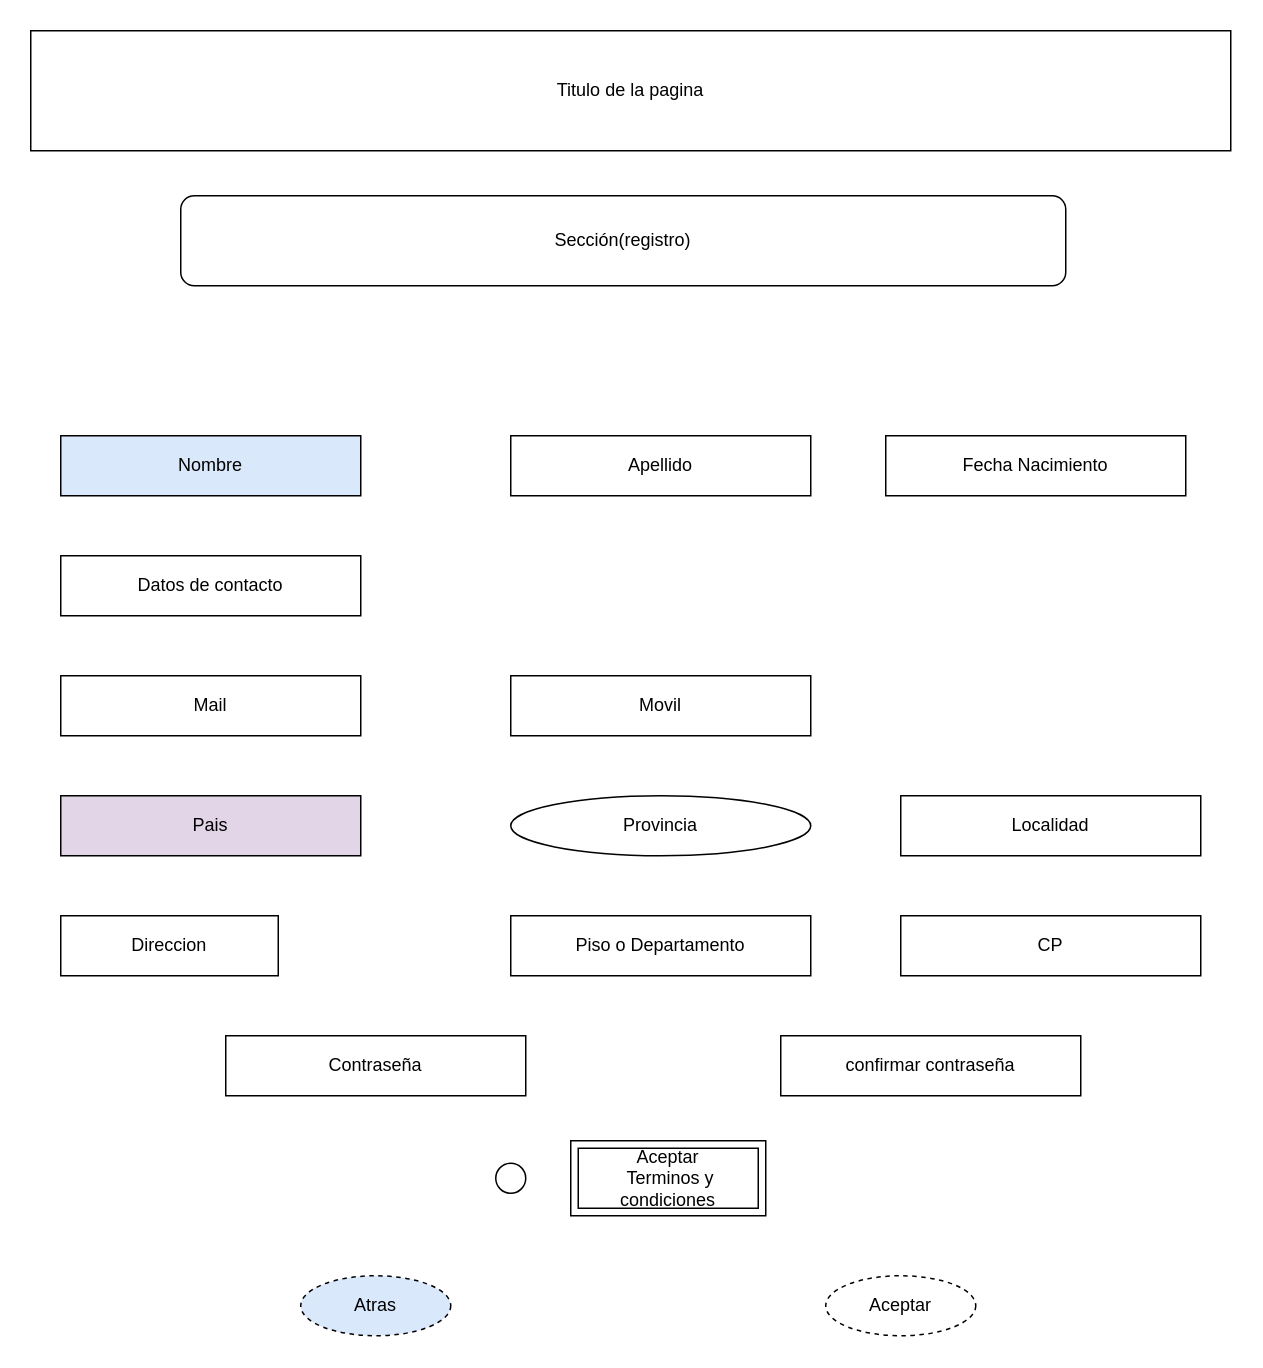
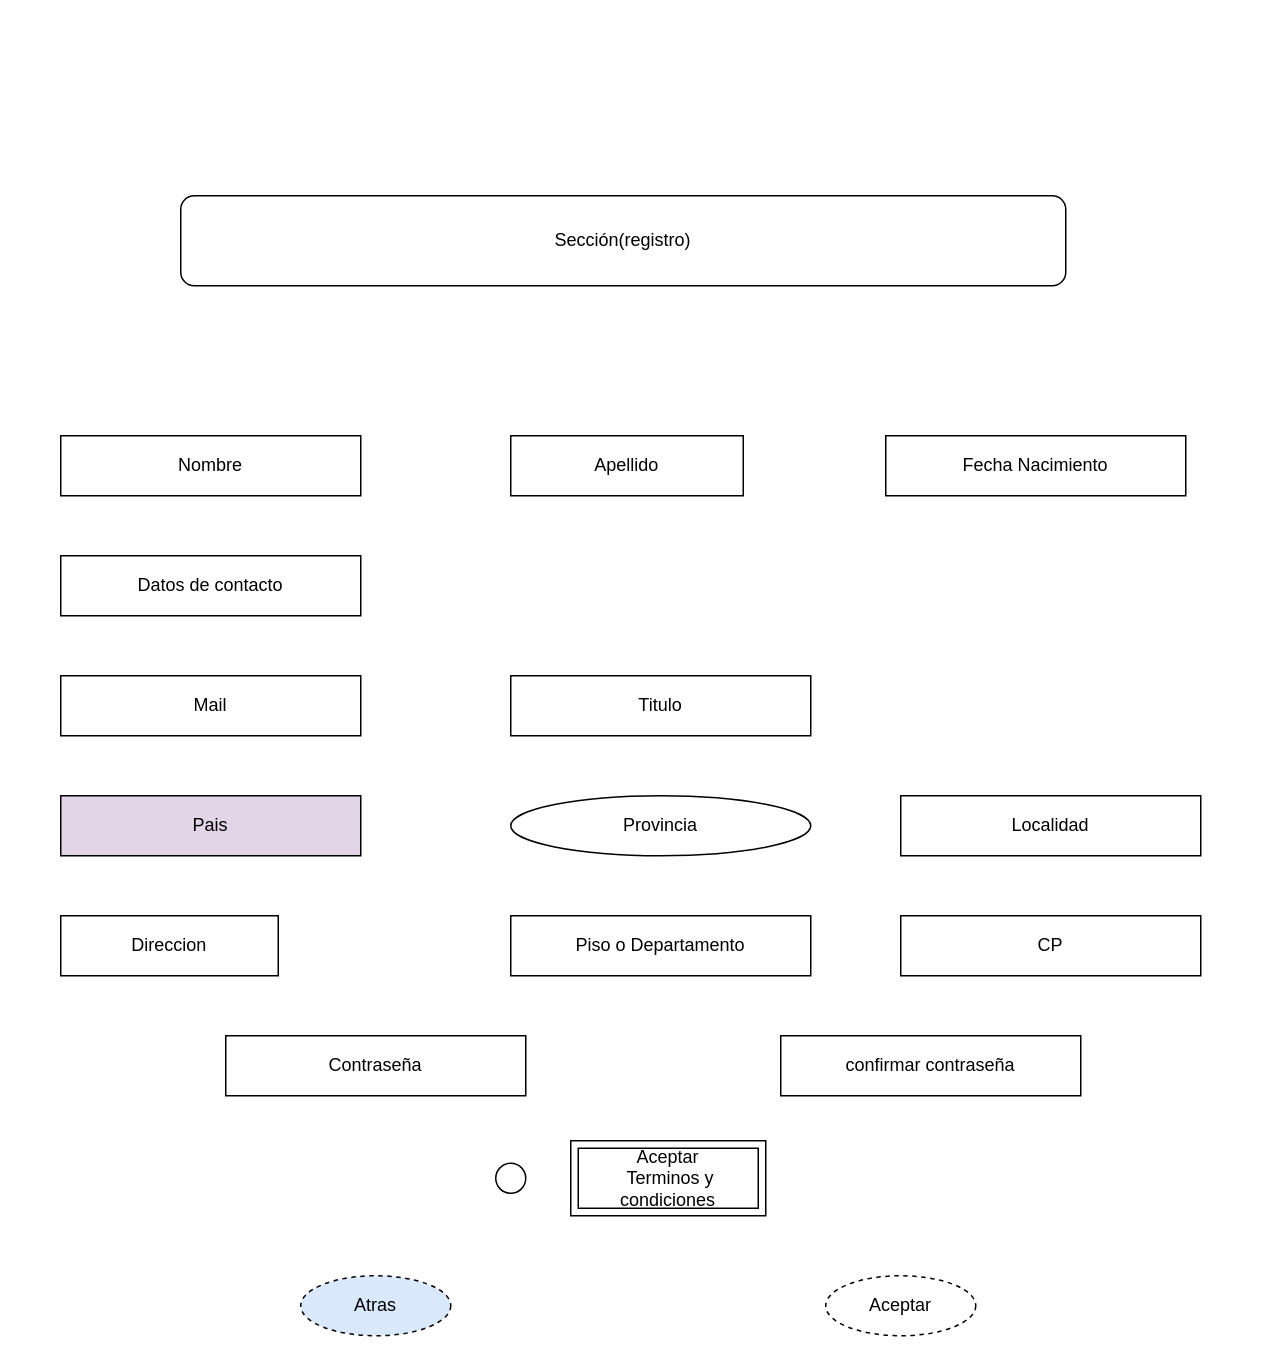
- <mxCell id="2" value="Titulo de la pagina" style="rounded=0;whiteSpace=wrap;html=1;" vertex="1" parent="1"><mxGeometry x="20" y="20" width="800" height="80" as="geometry" /></mxCell>
- <mxCell id="4" value="Nombre" style="whiteSpace=wrap;html=1;align=center;fillColor=#dae8fc;" vertex="1" parent="1"><mxGeometry x="40" y="290" width="200" height="40" as="geometry" /></mxCell>
+ <mxCell id="4" value="Nombre" style="whiteSpace=wrap;html=1;align=center;" vertex="1" parent="1"><mxGeometry x="40" y="290" width="200" height="40" as="geometry" /></mxCell>
- <mxCell id="7" value="Apellido" style="whiteSpace=wrap;html=1;align=center;" vertex="1" parent="1"><mxGeometry x="340" y="290" width="200" height="40" as="geometry" /></mxCell>
+ <mxCell id="7" value="Apellido" style="whiteSpace=wrap;html=1;align=center;" vertex="1" parent="1"><mxGeometry x="340" y="290" width="155" height="40" as="geometry" /></mxCell>
- <mxCell id="6" value="Movil" style="whiteSpace=wrap;html=1;align=center;" vertex="1" parent="1"><mxGeometry x="340" y="450" width="200" height="40" as="geometry" /></mxCell>
+ <mxCell id="6" value="Titulo" style="whiteSpace=wrap;html=1;align=center;" vertex="1" parent="1"><mxGeometry x="340" y="450" width="200" height="40" as="geometry" /></mxCell>
